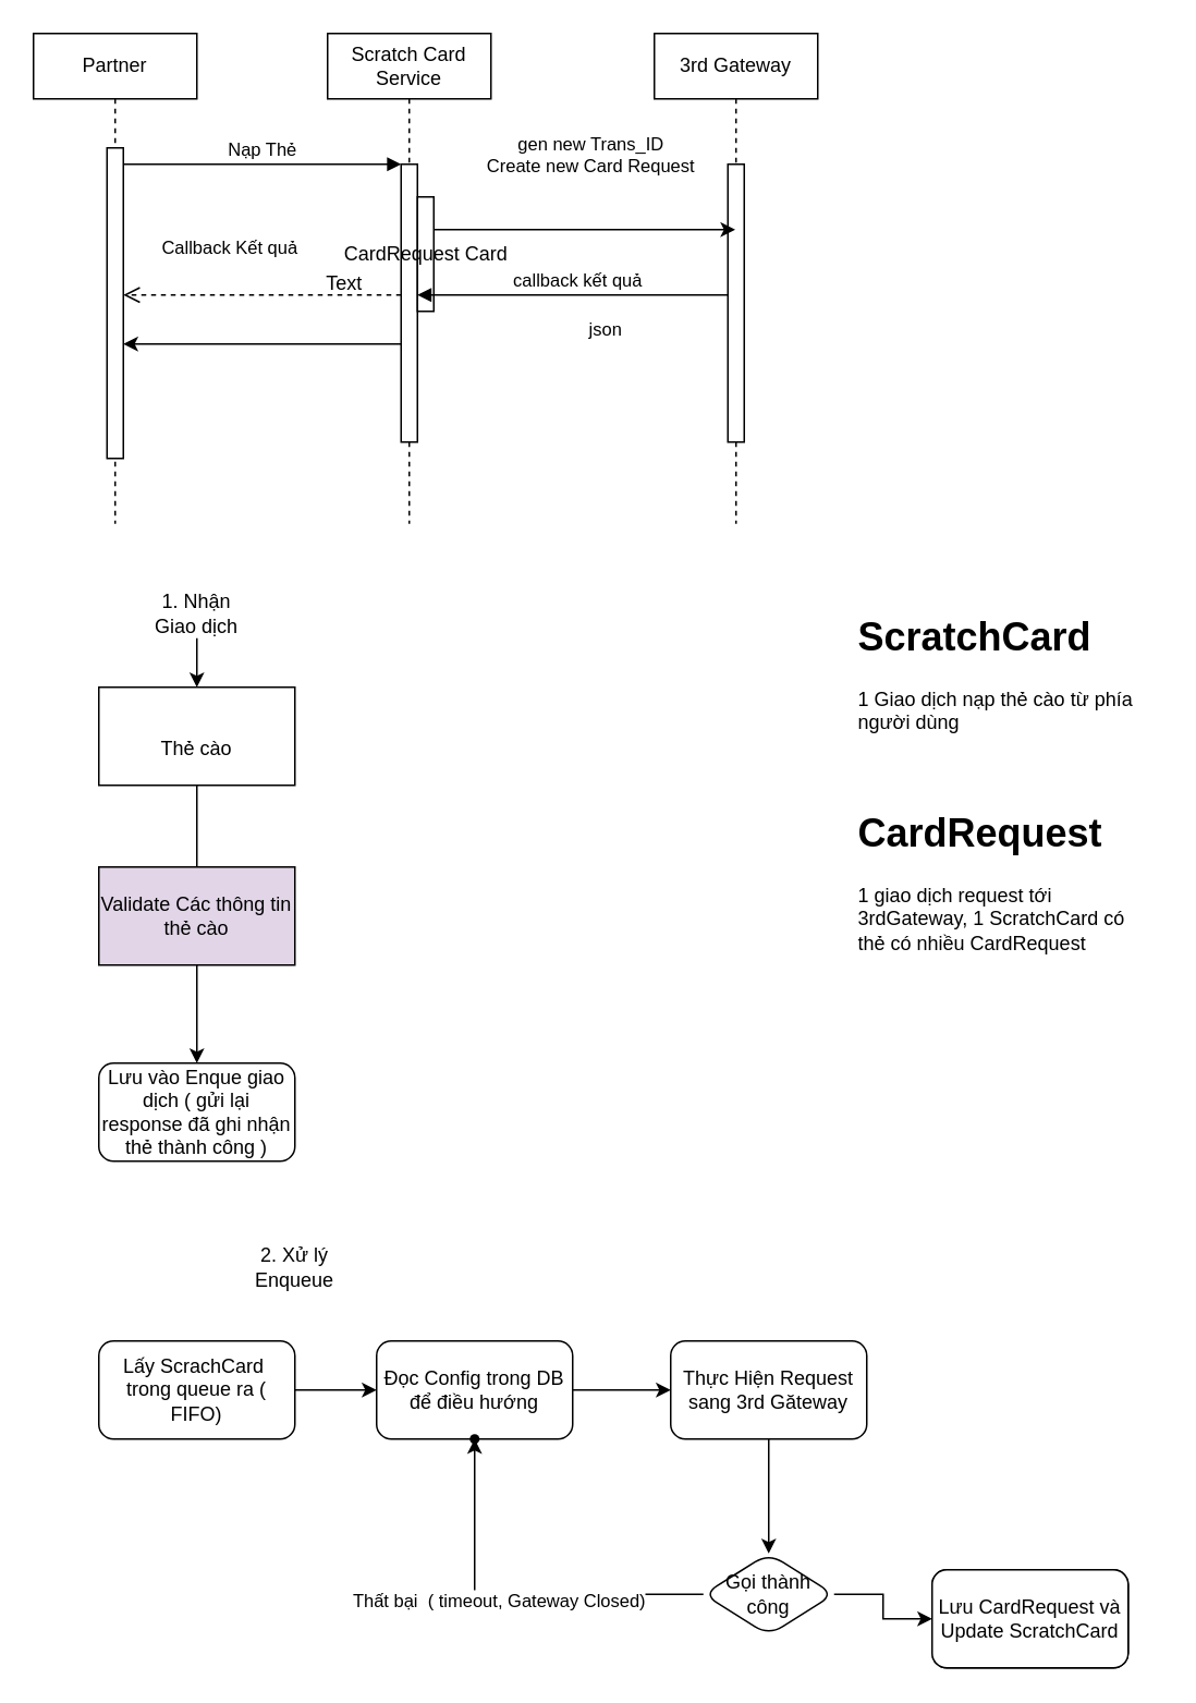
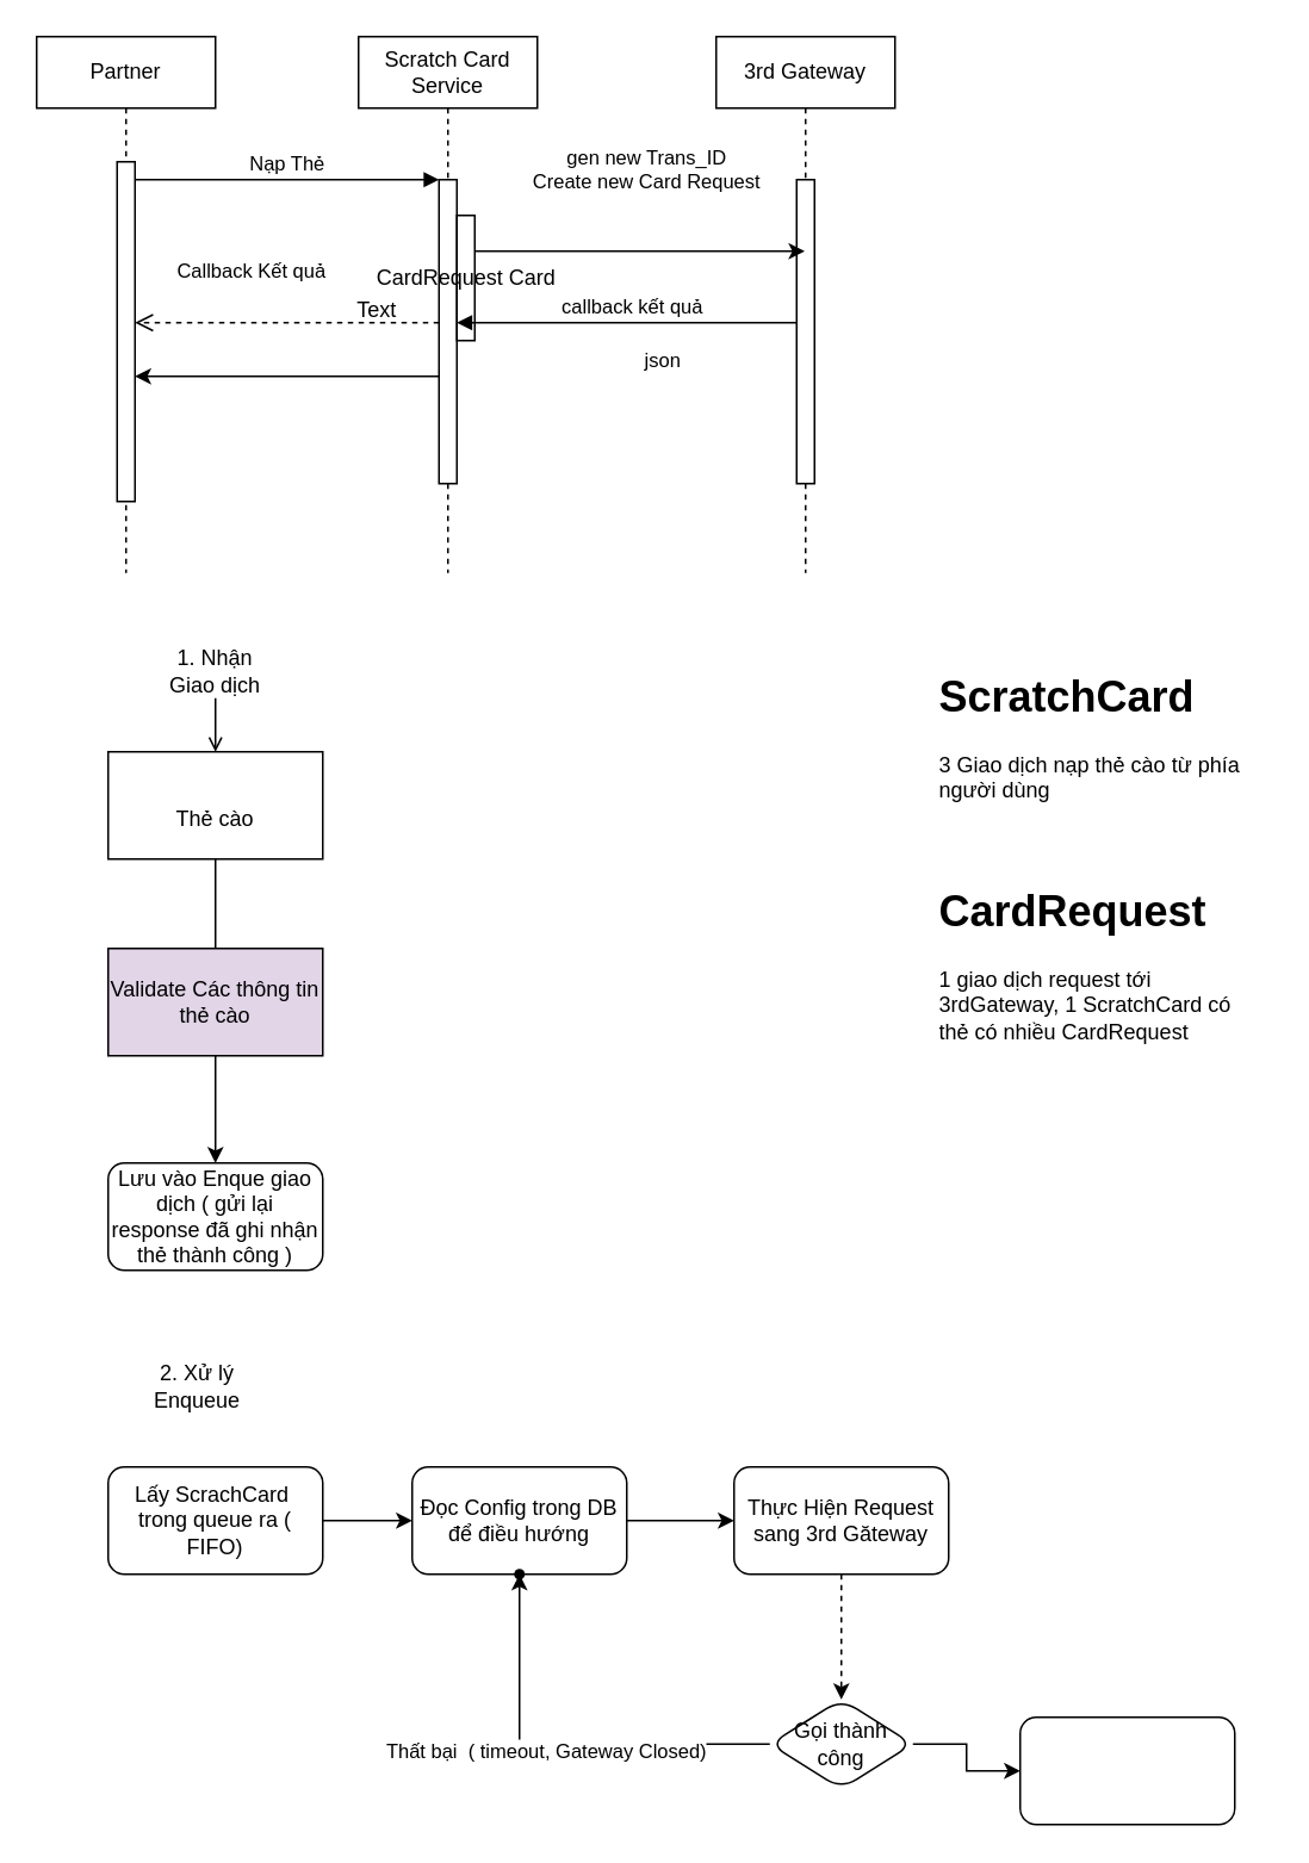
- <mxCell id="18" value="&lt;h1&gt;ScratchCard&lt;br&gt;&lt;/h1&gt;&lt;p&gt;1 Giao dịch nạp thẻ cào từ phía người dùng&lt;br&gt;&lt;/p&gt;" style="text;html=1;strokeColor=none;fillColor=none;spacing=5;spacingTop=-20;whiteSpace=wrap;overflow=hidden;rounded=0;" parent="1" vertex="1"><mxGeometry x="520" y="370" width="190" height="120" as="geometry" /></mxCell>
+ <mxCell id="18" value="&lt;h1&gt;ScratchCard&lt;br&gt;&lt;/h1&gt;&lt;p&gt;3 Giao dịch nạp thẻ cào từ phía người dùng&lt;br&gt;&lt;/p&gt;" style="text;html=1;strokeColor=none;fillColor=none;spacing=5;spacingTop=-20;whiteSpace=wrap;overflow=hidden;rounded=0;" parent="1" vertex="1"><mxGeometry x="520" y="370" width="190" height="120" as="geometry" /></mxCell>
- <mxCell id="21" value="" style="edgeStyle=orthogonalEdgeStyle;rounded=0;orthogonalLoop=1;jettySize=auto;html=1;" parent="1" source="22" target="16" edge="1"><mxGeometry relative="1" as="geometry" /></mxCell>
+ <mxCell id="21" value="" style="edgeStyle=orthogonalEdgeStyle;rounded=0;orthogonalLoop=1;jettySize=auto;html=1;endArrow=open;" parent="1" source="22" target="16" edge="1"><mxGeometry relative="1" as="geometry" /></mxCell>
- <mxCell id="23" value="2. Xử lý Enqueue" style="text;html=1;strokeColor=none;fillColor=none;align=center;verticalAlign=middle;whiteSpace=wrap;rounded=0;" parent="1" vertex="1"><mxGeometry x="150" y="760" width="60" height="30" as="geometry" /></mxCell>
+ <mxCell id="23" value="2. Xử lý Enqueue" style="text;html=1;strokeColor=none;fillColor=none;align=center;verticalAlign=middle;whiteSpace=wrap;rounded=0;" parent="1" vertex="1"><mxGeometry x="80" y="760" width="60" height="30" as="geometry" /></mxCell>
- <mxCell id="28" value="" style="edgeStyle=orthogonalEdgeStyle;rounded=0;orthogonalLoop=1;jettySize=auto;html=1;" parent="1" source="29" target="33" edge="1"><mxGeometry relative="1" as="geometry" /></mxCell>
+ <mxCell id="28" value="" style="edgeStyle=orthogonalEdgeStyle;rounded=0;orthogonalLoop=1;jettySize=auto;html=1;dashed=1;" parent="1" source="29" target="33" edge="1"><mxGeometry relative="1" as="geometry" /></mxCell>
- <mxCell id="36" value="Lưu CardRequest và Update ScratchCard " style="rounded=1;whiteSpace=wrap;html=1;" parent="1" vertex="1"><mxGeometry x="570" y="960" width="120" height="60" as="geometry" /></mxCell>
